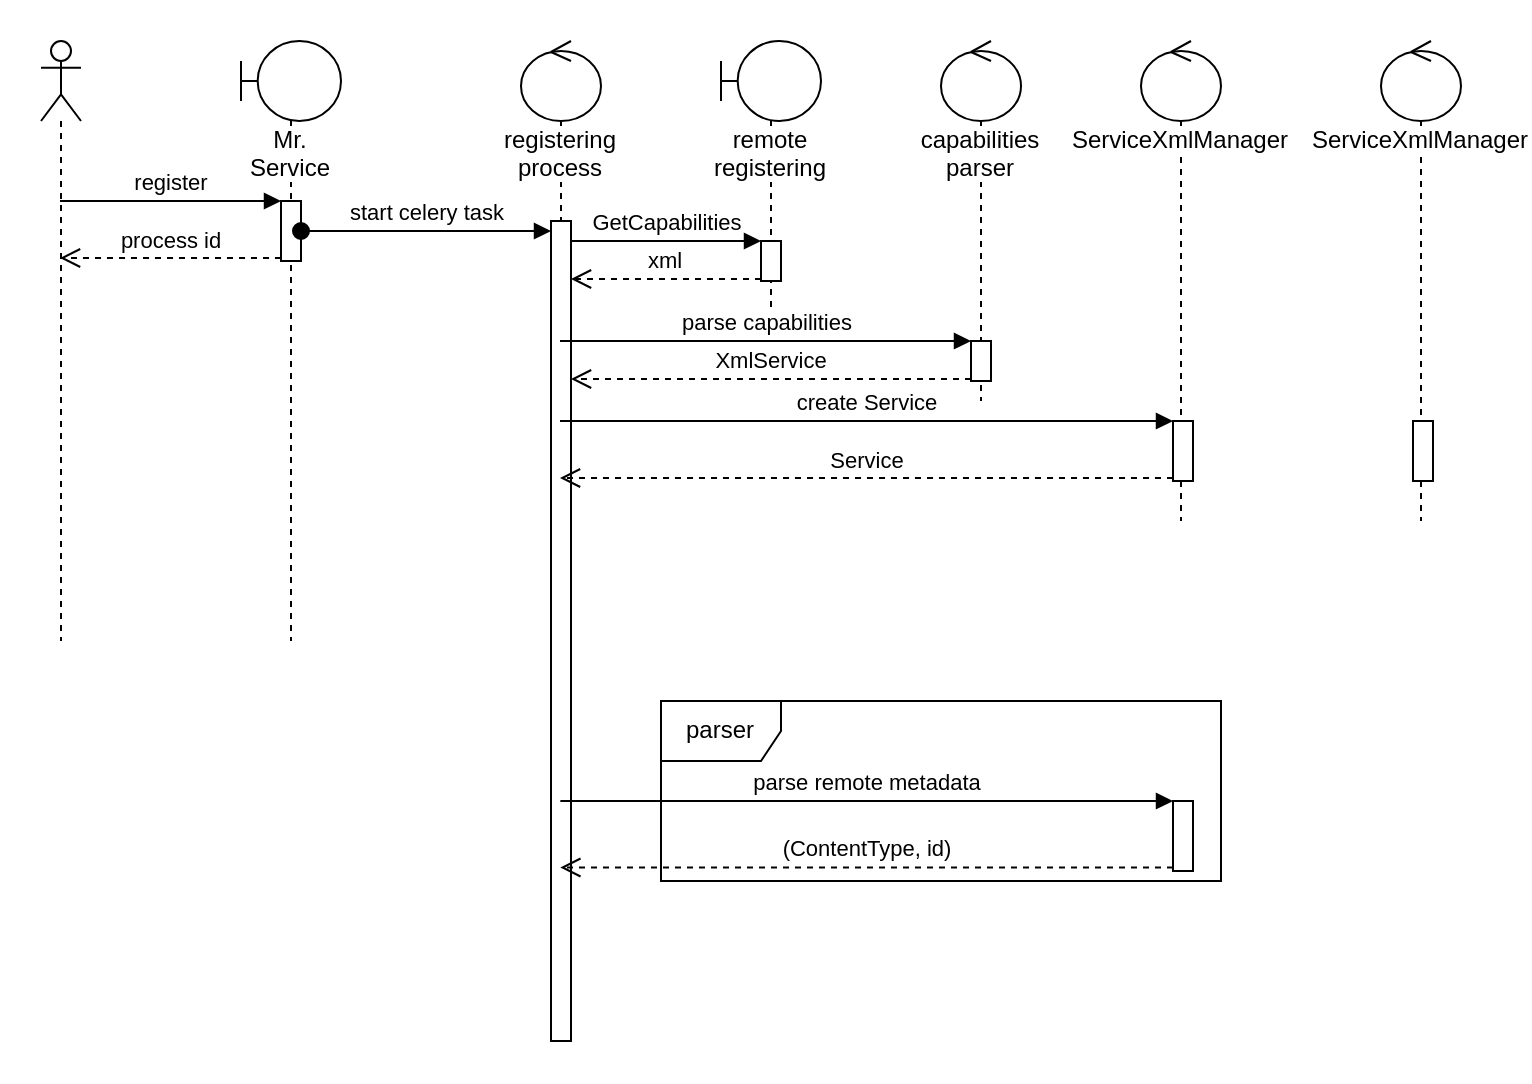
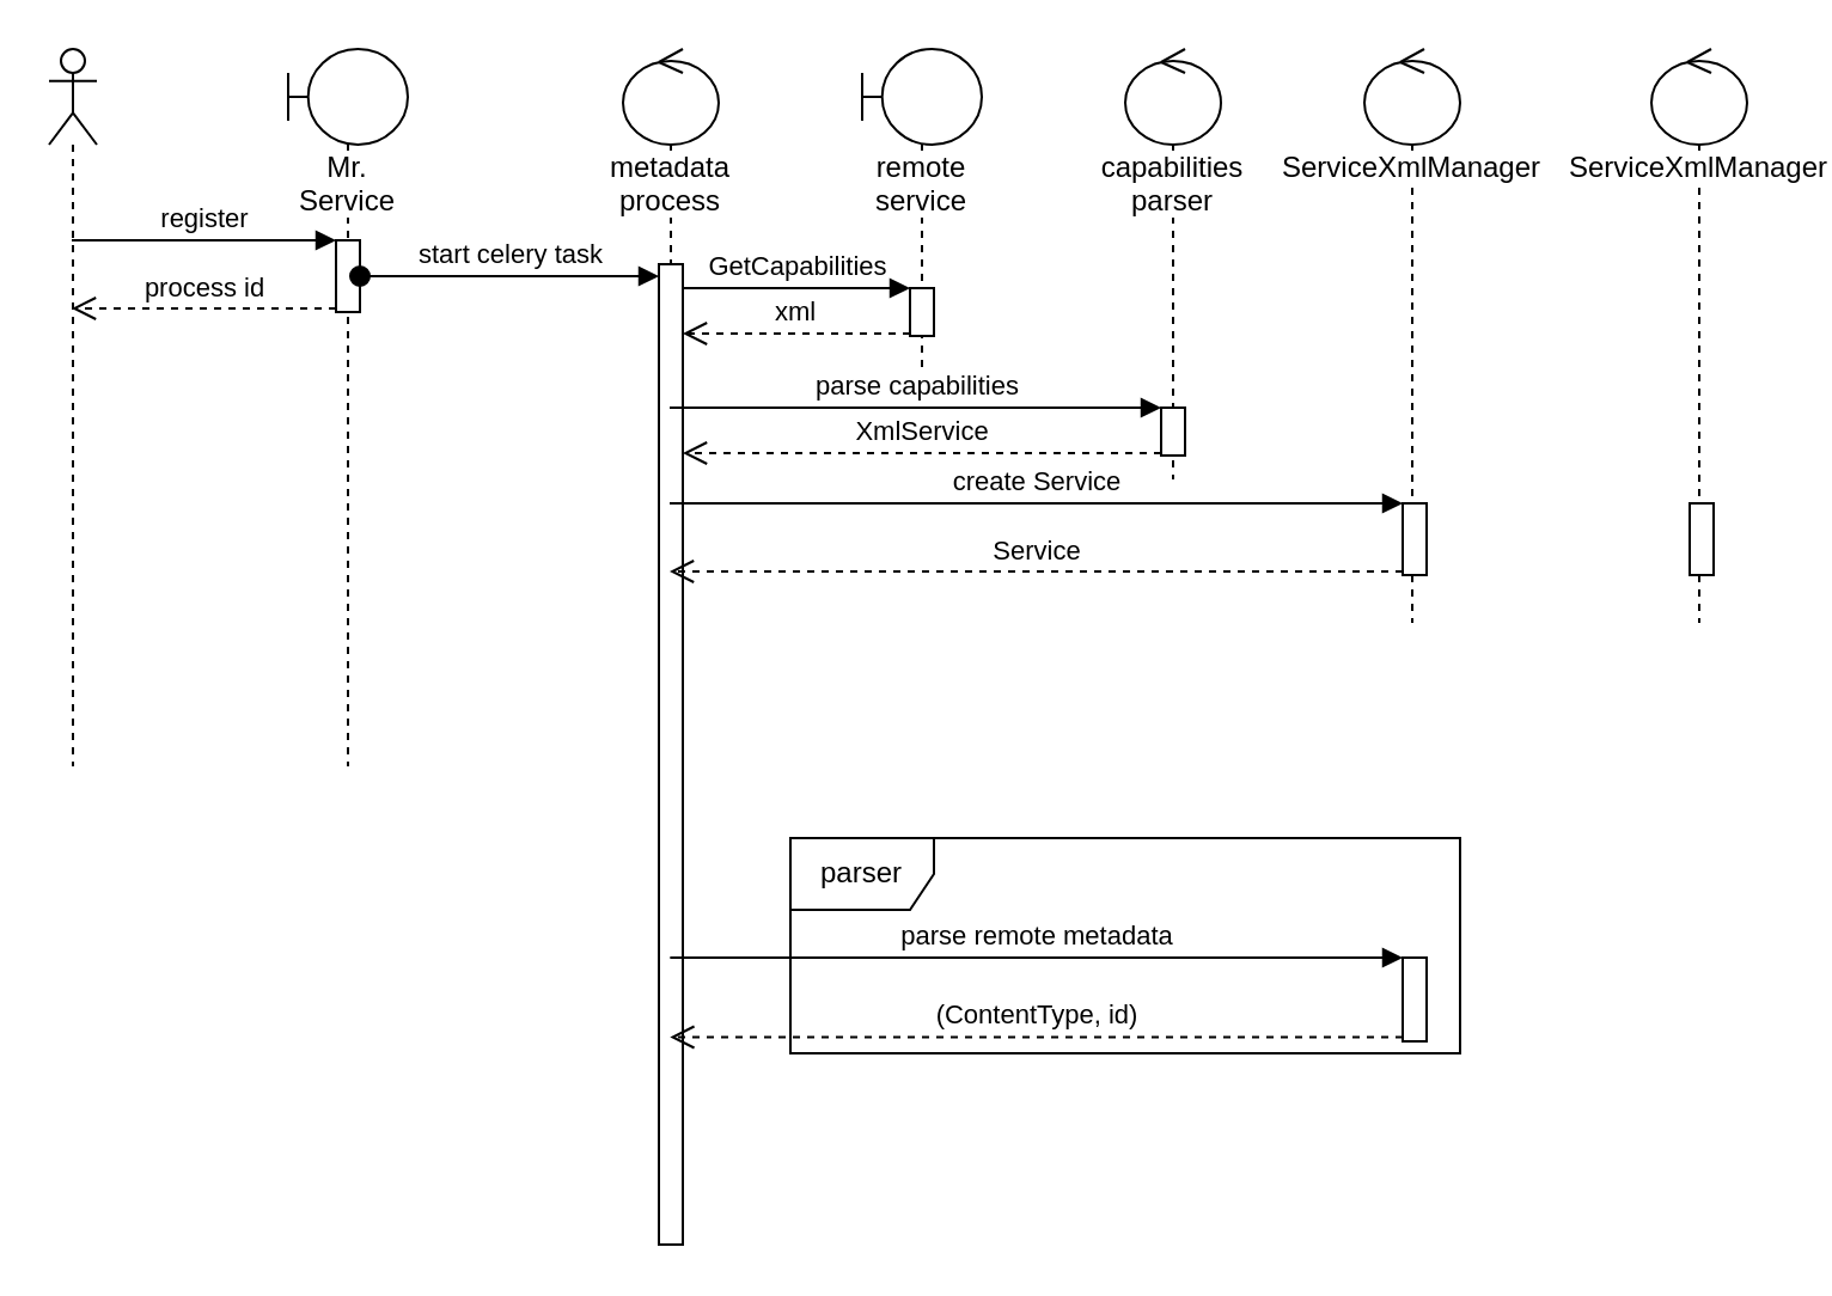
- <mxCell id="10" value="&lt;span style=&quot;background-color: rgb(255 , 255 , 255)&quot;&gt;&lt;font color=&quot;#000000&quot;&gt;remote registering&lt;/font&gt;&lt;/span&gt;" style="shape=umlLifeline;participant=umlBoundary;perimeter=lifelinePerimeter;whiteSpace=wrap;html=1;container=1;collapsible=0;recursiveResize=0;verticalAlign=top;spacingTop=36;outlineConnect=0;" vertex="1" parent="1"><mxGeometry x="360" y="20" width="50" height="140" as="geometry" /></mxCell>
+ <mxCell id="10" value="&lt;span style=&quot;background-color: rgb(255 , 255 , 255)&quot;&gt;&lt;font color=&quot;#000000&quot;&gt;remote service&lt;/font&gt;&lt;/span&gt;" style="shape=umlLifeline;participant=umlBoundary;perimeter=lifelinePerimeter;whiteSpace=wrap;html=1;container=1;collapsible=0;recursiveResize=0;verticalAlign=top;spacingTop=36;outlineConnect=0;" vertex="1" parent="1"><mxGeometry x="360" y="20" width="50" height="140" as="geometry" /></mxCell>
- <mxCell id="2" value="&lt;span style=&quot;background-color: rgb(255 , 255 , 255)&quot;&gt;&lt;font color=&quot;#000000&quot;&gt;registering&lt;br&gt;process&lt;/font&gt;&lt;/span&gt;" style="shape=umlLifeline;participant=umlControl;perimeter=lifelinePerimeter;whiteSpace=wrap;html=1;container=1;collapsible=0;recursiveResize=0;verticalAlign=top;spacingTop=36;outlineConnect=0;" vertex="1" parent="1"><mxGeometry x="260" y="20" width="40" height="500" as="geometry" /></mxCell>
+ <mxCell id="2" value="&lt;span style=&quot;background-color: rgb(255 , 255 , 255)&quot;&gt;&lt;font color=&quot;#000000&quot;&gt;metadata&lt;br&gt;process&lt;/font&gt;&lt;/span&gt;" style="shape=umlLifeline;participant=umlControl;perimeter=lifelinePerimeter;whiteSpace=wrap;html=1;container=1;collapsible=0;recursiveResize=0;verticalAlign=top;spacingTop=36;outlineConnect=0;" vertex="1" parent="1"><mxGeometry x="260" y="20" width="40" height="500" as="geometry" /></mxCell>
